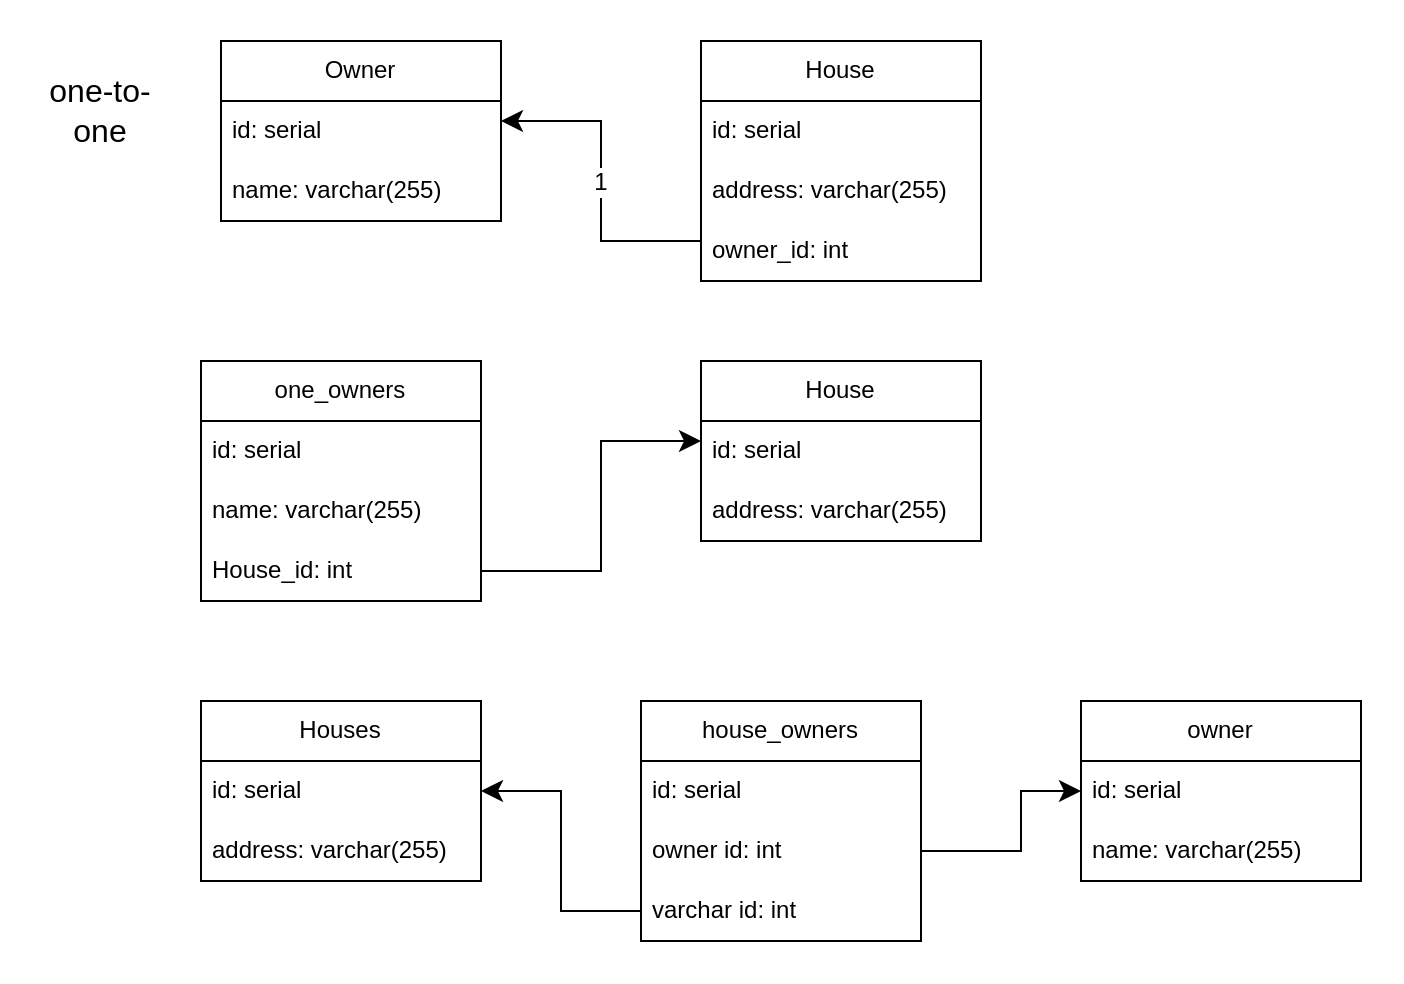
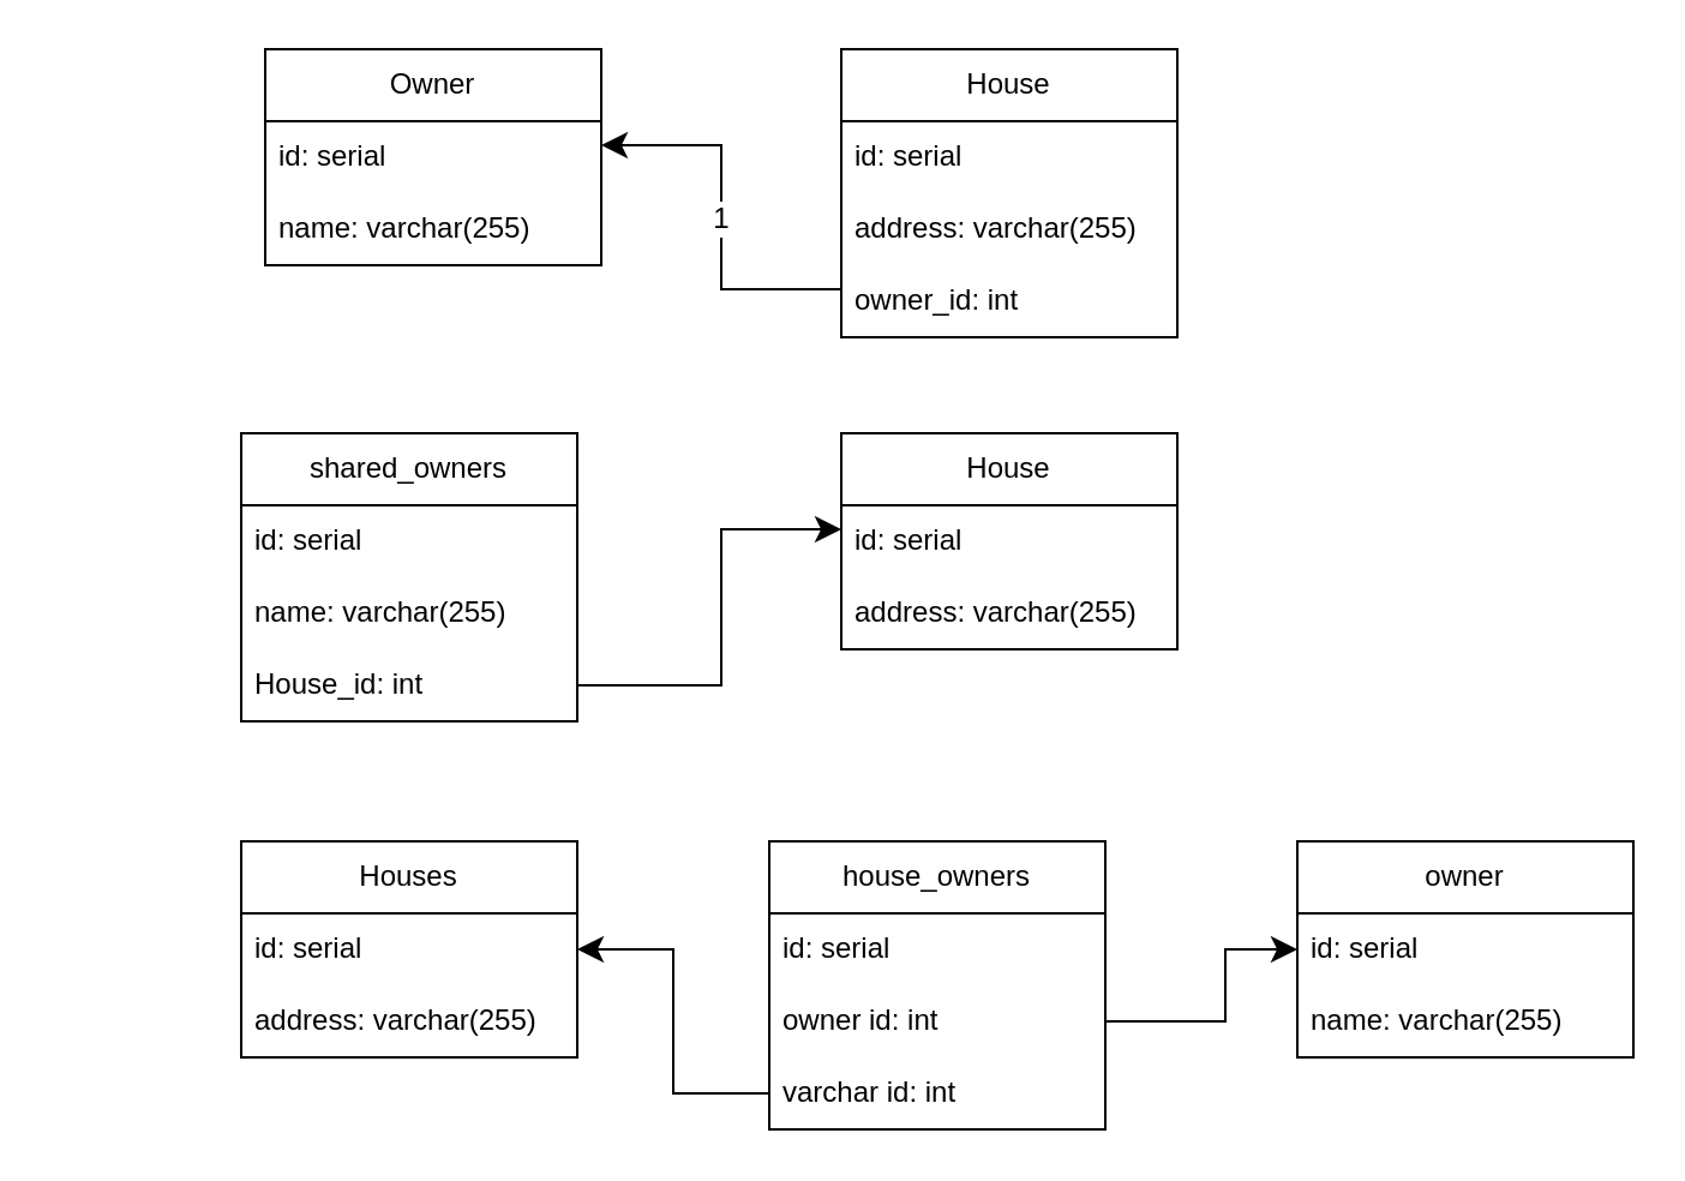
- <mxCell id="2" value="one-to-one" style="text;html=1;align=center;verticalAlign=middle;whiteSpace=wrap;rounded=0;fontSize=16;" vertex="1" parent="1"><mxGeometry x="20" y="40" width="60" height="30" as="geometry" /></mxCell>
- <mxCell id="12" value="one_owners" style="swimlane;fontStyle=0;childLayout=stackLayout;horizontal=1;startSize=30;horizontalStack=0;resizeParent=1;resizeParentMax=0;resizeLast=0;collapsible=1;marginBottom=0;whiteSpace=wrap;html=1;" vertex="1" parent="1"><mxGeometry x="100" y="180" width="140" height="120" as="geometry" /></mxCell>
+ <mxCell id="12" value="shared_owners" style="swimlane;fontStyle=0;childLayout=stackLayout;horizontal=1;startSize=30;horizontalStack=0;resizeParent=1;resizeParentMax=0;resizeLast=0;collapsible=1;marginBottom=0;whiteSpace=wrap;html=1;" vertex="1" parent="1"><mxGeometry x="100" y="180" width="140" height="120" as="geometry" /></mxCell>
